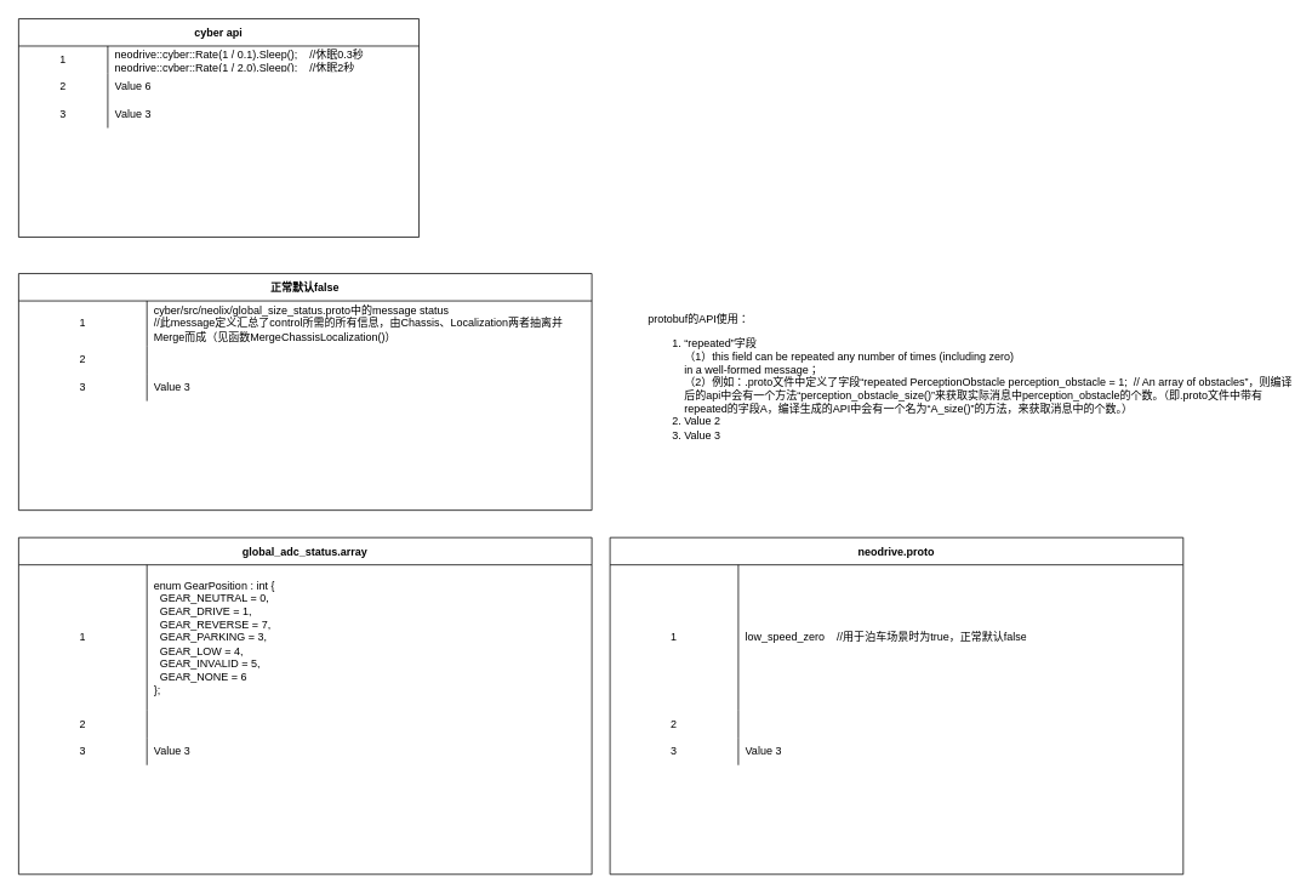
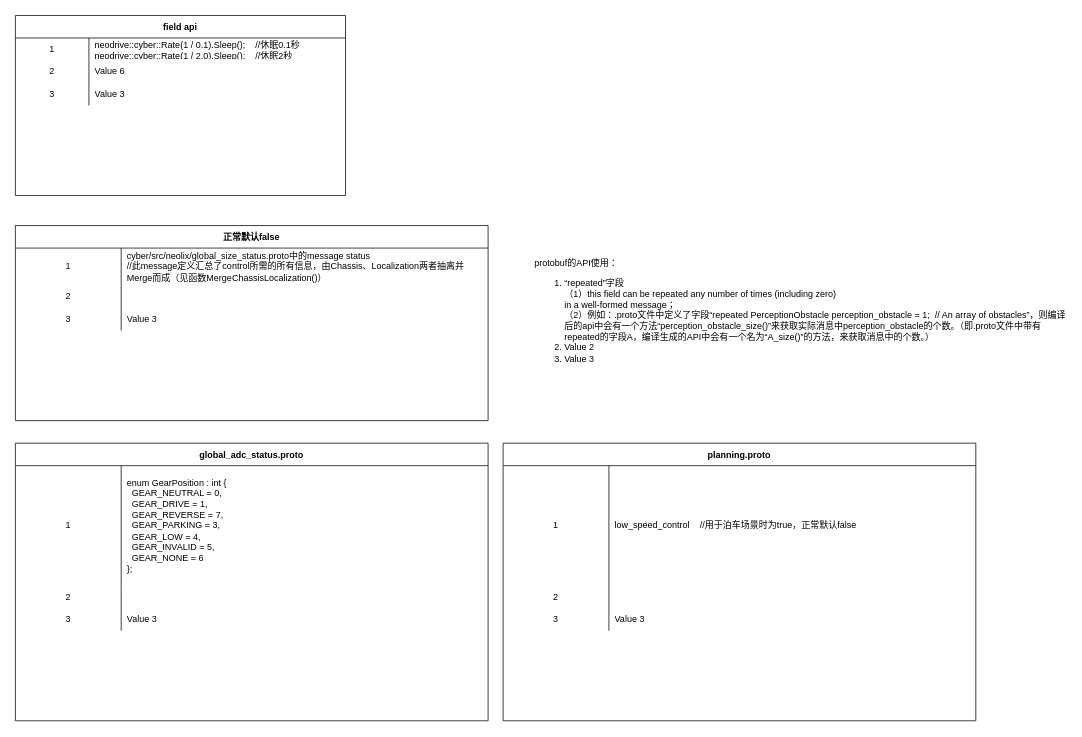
- <mxCell id="2" value="cyber api" style="shape=table;startSize=30;container=1;collapsible=0;childLayout=tableLayout;fixedRows=1;rowLines=0;fontStyle=1;" parent="1" vertex="1"><mxGeometry x="20" y="20" width="440" height="240" as="geometry" /></mxCell>
+ <mxCell id="2" value="field api" style="shape=table;startSize=30;container=1;collapsible=0;childLayout=tableLayout;fixedRows=1;rowLines=0;fontStyle=1;" parent="1" vertex="1"><mxGeometry x="20" y="20" width="440" height="240" as="geometry" /></mxCell>
- <mxCell id="5" value="&lt;div&gt;neodrive::cyber::Rate(1 / 0.1).Sleep();&amp;nbsp;&amp;nbsp;&amp;nbsp; //休眠0.3秒&lt;/div&gt;&lt;div&gt;neodrive::cyber::Rate(1 / 2.0).Sleep();&amp;nbsp;&amp;nbsp;&amp;nbsp; //休眠2秒&lt;br&gt;&lt;/div&gt;" style="shape=partialRectangle;html=1;whiteSpace=wrap;connectable=0;fillColor=none;top=0;left=0;bottom=0;right=0;align=left;spacingLeft=6;overflow=hidden;" parent="3" vertex="1"><mxGeometry x="98" width="342" height="30" as="geometry"><mxRectangle width="342" height="30" as="alternateBounds" /></mxGeometry></mxCell>
+ <mxCell id="5" value="&lt;div&gt;neodrive::cyber::Rate(1 / 0.1).Sleep();&amp;nbsp;&amp;nbsp;&amp;nbsp; //休眠0.1秒&lt;/div&gt;&lt;div&gt;neodrive::cyber::Rate(1 / 2.0).Sleep();&amp;nbsp;&amp;nbsp;&amp;nbsp; //休眠2秒&lt;br&gt;&lt;/div&gt;" style="shape=partialRectangle;html=1;whiteSpace=wrap;connectable=0;fillColor=none;top=0;left=0;bottom=0;right=0;align=left;spacingLeft=6;overflow=hidden;" parent="3" vertex="1"><mxGeometry x="98" width="342" height="30" as="geometry"><mxRectangle width="342" height="30" as="alternateBounds" /></mxGeometry></mxCell>
- <mxCell id="22" value="global_adc_status.array" style="shape=table;startSize=30;container=1;collapsible=0;childLayout=tableLayout;fixedRows=1;rowLines=0;fontStyle=1;" parent="1" vertex="1"><mxGeometry x="20" y="590" width="630" height="370" as="geometry" /></mxCell>
+ <mxCell id="22" value="global_adc_status.proto" style="shape=table;startSize=30;container=1;collapsible=0;childLayout=tableLayout;fixedRows=1;rowLines=0;fontStyle=1;" parent="1" vertex="1"><mxGeometry x="20" y="590" width="630" height="370" as="geometry" /></mxCell>
- <mxCell id="32" value="neodrive.proto" style="shape=table;startSize=30;container=1;collapsible=0;childLayout=tableLayout;fixedRows=1;rowLines=0;fontStyle=1;" parent="1" vertex="1"><mxGeometry x="670" y="590" width="630" height="370" as="geometry" /></mxCell>
+ <mxCell id="32" value="planning.proto" style="shape=table;startSize=30;container=1;collapsible=0;childLayout=tableLayout;fixedRows=1;rowLines=0;fontStyle=1;" parent="1" vertex="1"><mxGeometry x="670" y="590" width="630" height="370" as="geometry" /></mxCell>
- <mxCell id="35" value="low_speed_zero&amp;nbsp;&amp;nbsp;&amp;nbsp; //用于泊车场景时为true，正常默认false" style="shape=partialRectangle;html=1;whiteSpace=wrap;connectable=0;fillColor=none;top=0;left=0;bottom=0;right=0;align=left;spacingLeft=6;overflow=hidden;" parent="33" vertex="1"><mxGeometry x="141" width="489" height="160" as="geometry"><mxRectangle width="489" height="160" as="alternateBounds" /></mxGeometry></mxCell>
+ <mxCell id="35" value="low_speed_control&amp;nbsp;&amp;nbsp;&amp;nbsp; //用于泊车场景时为true，正常默认false" style="shape=partialRectangle;html=1;whiteSpace=wrap;connectable=0;fillColor=none;top=0;left=0;bottom=0;right=0;align=left;spacingLeft=6;overflow=hidden;" parent="33" vertex="1"><mxGeometry x="141" width="489" height="160" as="geometry"><mxRectangle width="489" height="160" as="alternateBounds" /></mxGeometry></mxCell>
